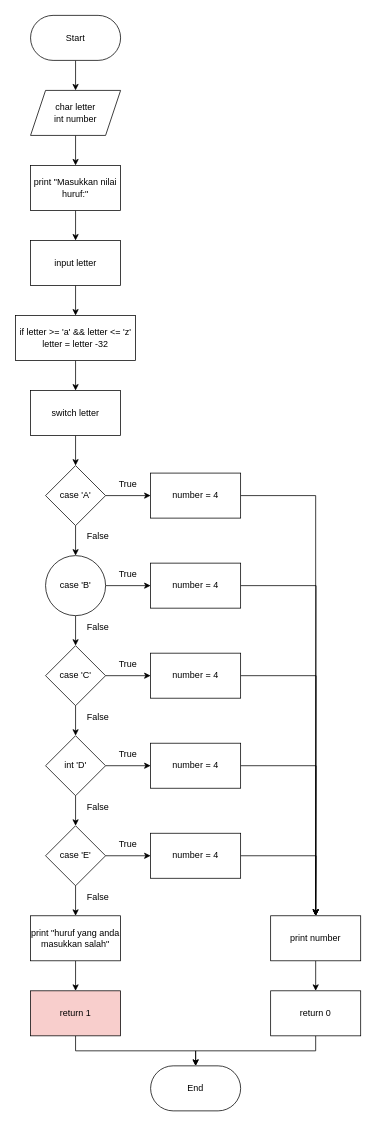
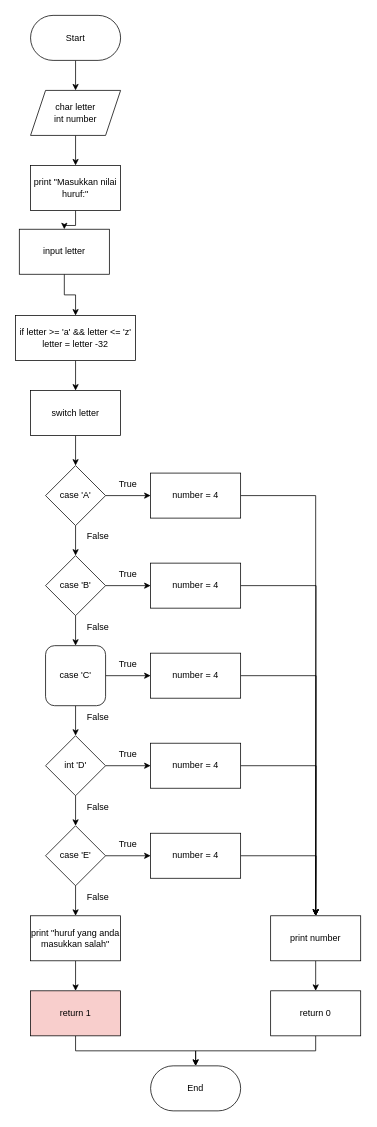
- <mxCell id="10" value="input letter" style="rounded=0;whiteSpace=wrap;html=1;" parent="1" vertex="1"><mxGeometry x="40" y="320" width="120" height="60" as="geometry" /></mxCell>
+ <mxCell id="10" value="input letter" style="rounded=0;whiteSpace=wrap;html=1;" parent="1" vertex="1"><mxGeometry x="25" y="305" width="120" height="60" as="geometry" /></mxCell>
- <mxCell id="20" value="case 'B'" style="ellipse;whiteSpace=wrap;html=1;" parent="1" vertex="1"><mxGeometry x="60" y="740" width="80" height="80" as="geometry" /></mxCell>
+ <mxCell id="20" value="case 'B'" style="rhombus;whiteSpace=wrap;html=1;" parent="1" vertex="1"><mxGeometry x="60" y="740" width="80" height="80" as="geometry" /></mxCell>
- <mxCell id="23" value="case 'C'" style="rhombus;whiteSpace=wrap;html=1;" parent="1" vertex="1"><mxGeometry x="60" y="860" width="80" height="80" as="geometry" /></mxCell>
+ <mxCell id="23" value="case 'C'" style="whiteSpace=wrap;html=1;rounded=1;" parent="1" vertex="1"><mxGeometry x="60" y="860" width="80" height="80" as="geometry" /></mxCell>
